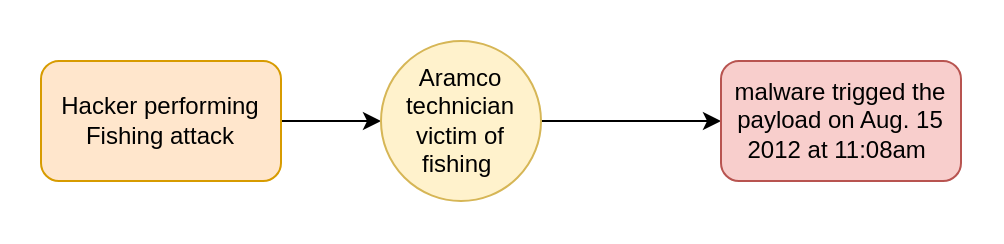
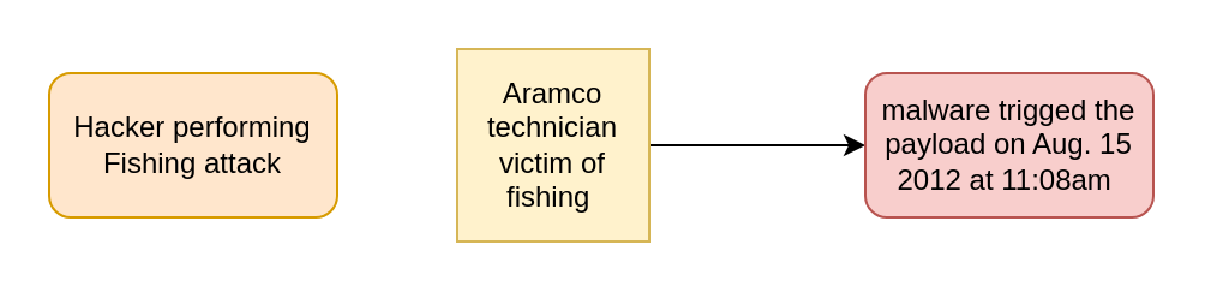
- <mxCell id="2" style="edgeStyle=orthogonalEdgeStyle;rounded=0;orthogonalLoop=1;jettySize=auto;html=1;exitX=1;exitY=0.5;exitDx=0;exitDy=0;" edge="1" parent="1" source="3" target="5"><mxGeometry relative="1" as="geometry" /></mxCell>
- <mxCell id="5" value="Aramco technician&lt;br&gt;victim of fishing&amp;nbsp;" style="ellipse;whiteSpace=wrap;html=1;aspect=fixed;fillColor=#fff2cc;strokeColor=#d6b656;" vertex="1" parent="1"><mxGeometry x="190" y="20" width="80" height="80" as="geometry" /></mxCell>
+ <mxCell id="5" value="Aramco technician&lt;br&gt;victim of fishing&amp;nbsp;" style="whiteSpace=wrap;html=1;aspect=fixed;fillColor=#fff2cc;strokeColor=#d6b656;rounded=0;" vertex="1" parent="1"><mxGeometry x="190" y="20" width="80" height="80" as="geometry" /></mxCell>
